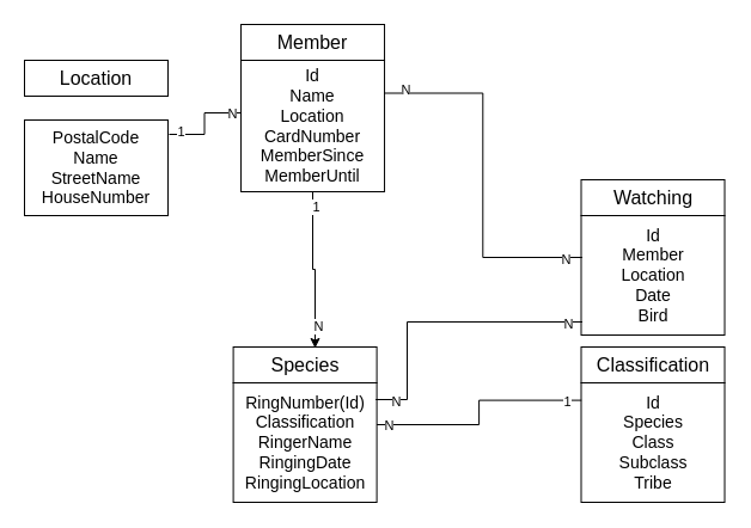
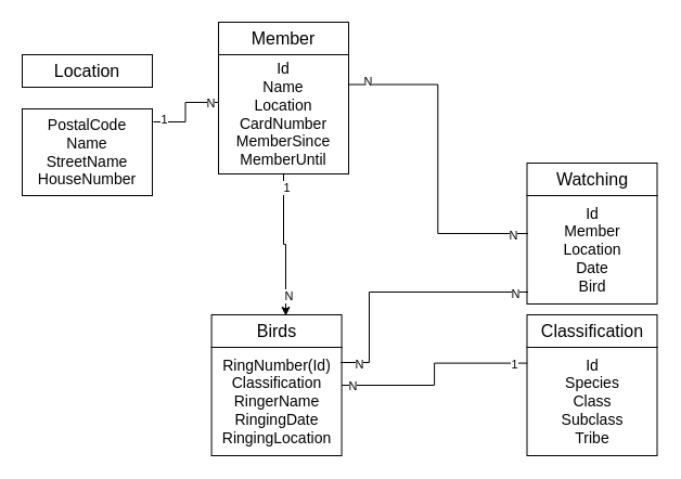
- <mxCell id="8" value="&lt;font style=&quot;font-size: 16px;&quot;&gt;Species&lt;/font&gt;" style="rounded=0;whiteSpace=wrap;html=1;" vertex="1" parent="1"><mxGeometry x="194.6" y="290" width="120" height="30" as="geometry" /></mxCell>
+ <mxCell id="8" value="&lt;font style=&quot;font-size: 16px;&quot;&gt;Birds&lt;/font&gt;" style="rounded=0;whiteSpace=wrap;html=1;" vertex="1" parent="1"><mxGeometry x="194.6" y="290" width="120" height="30" as="geometry" /></mxCell>
